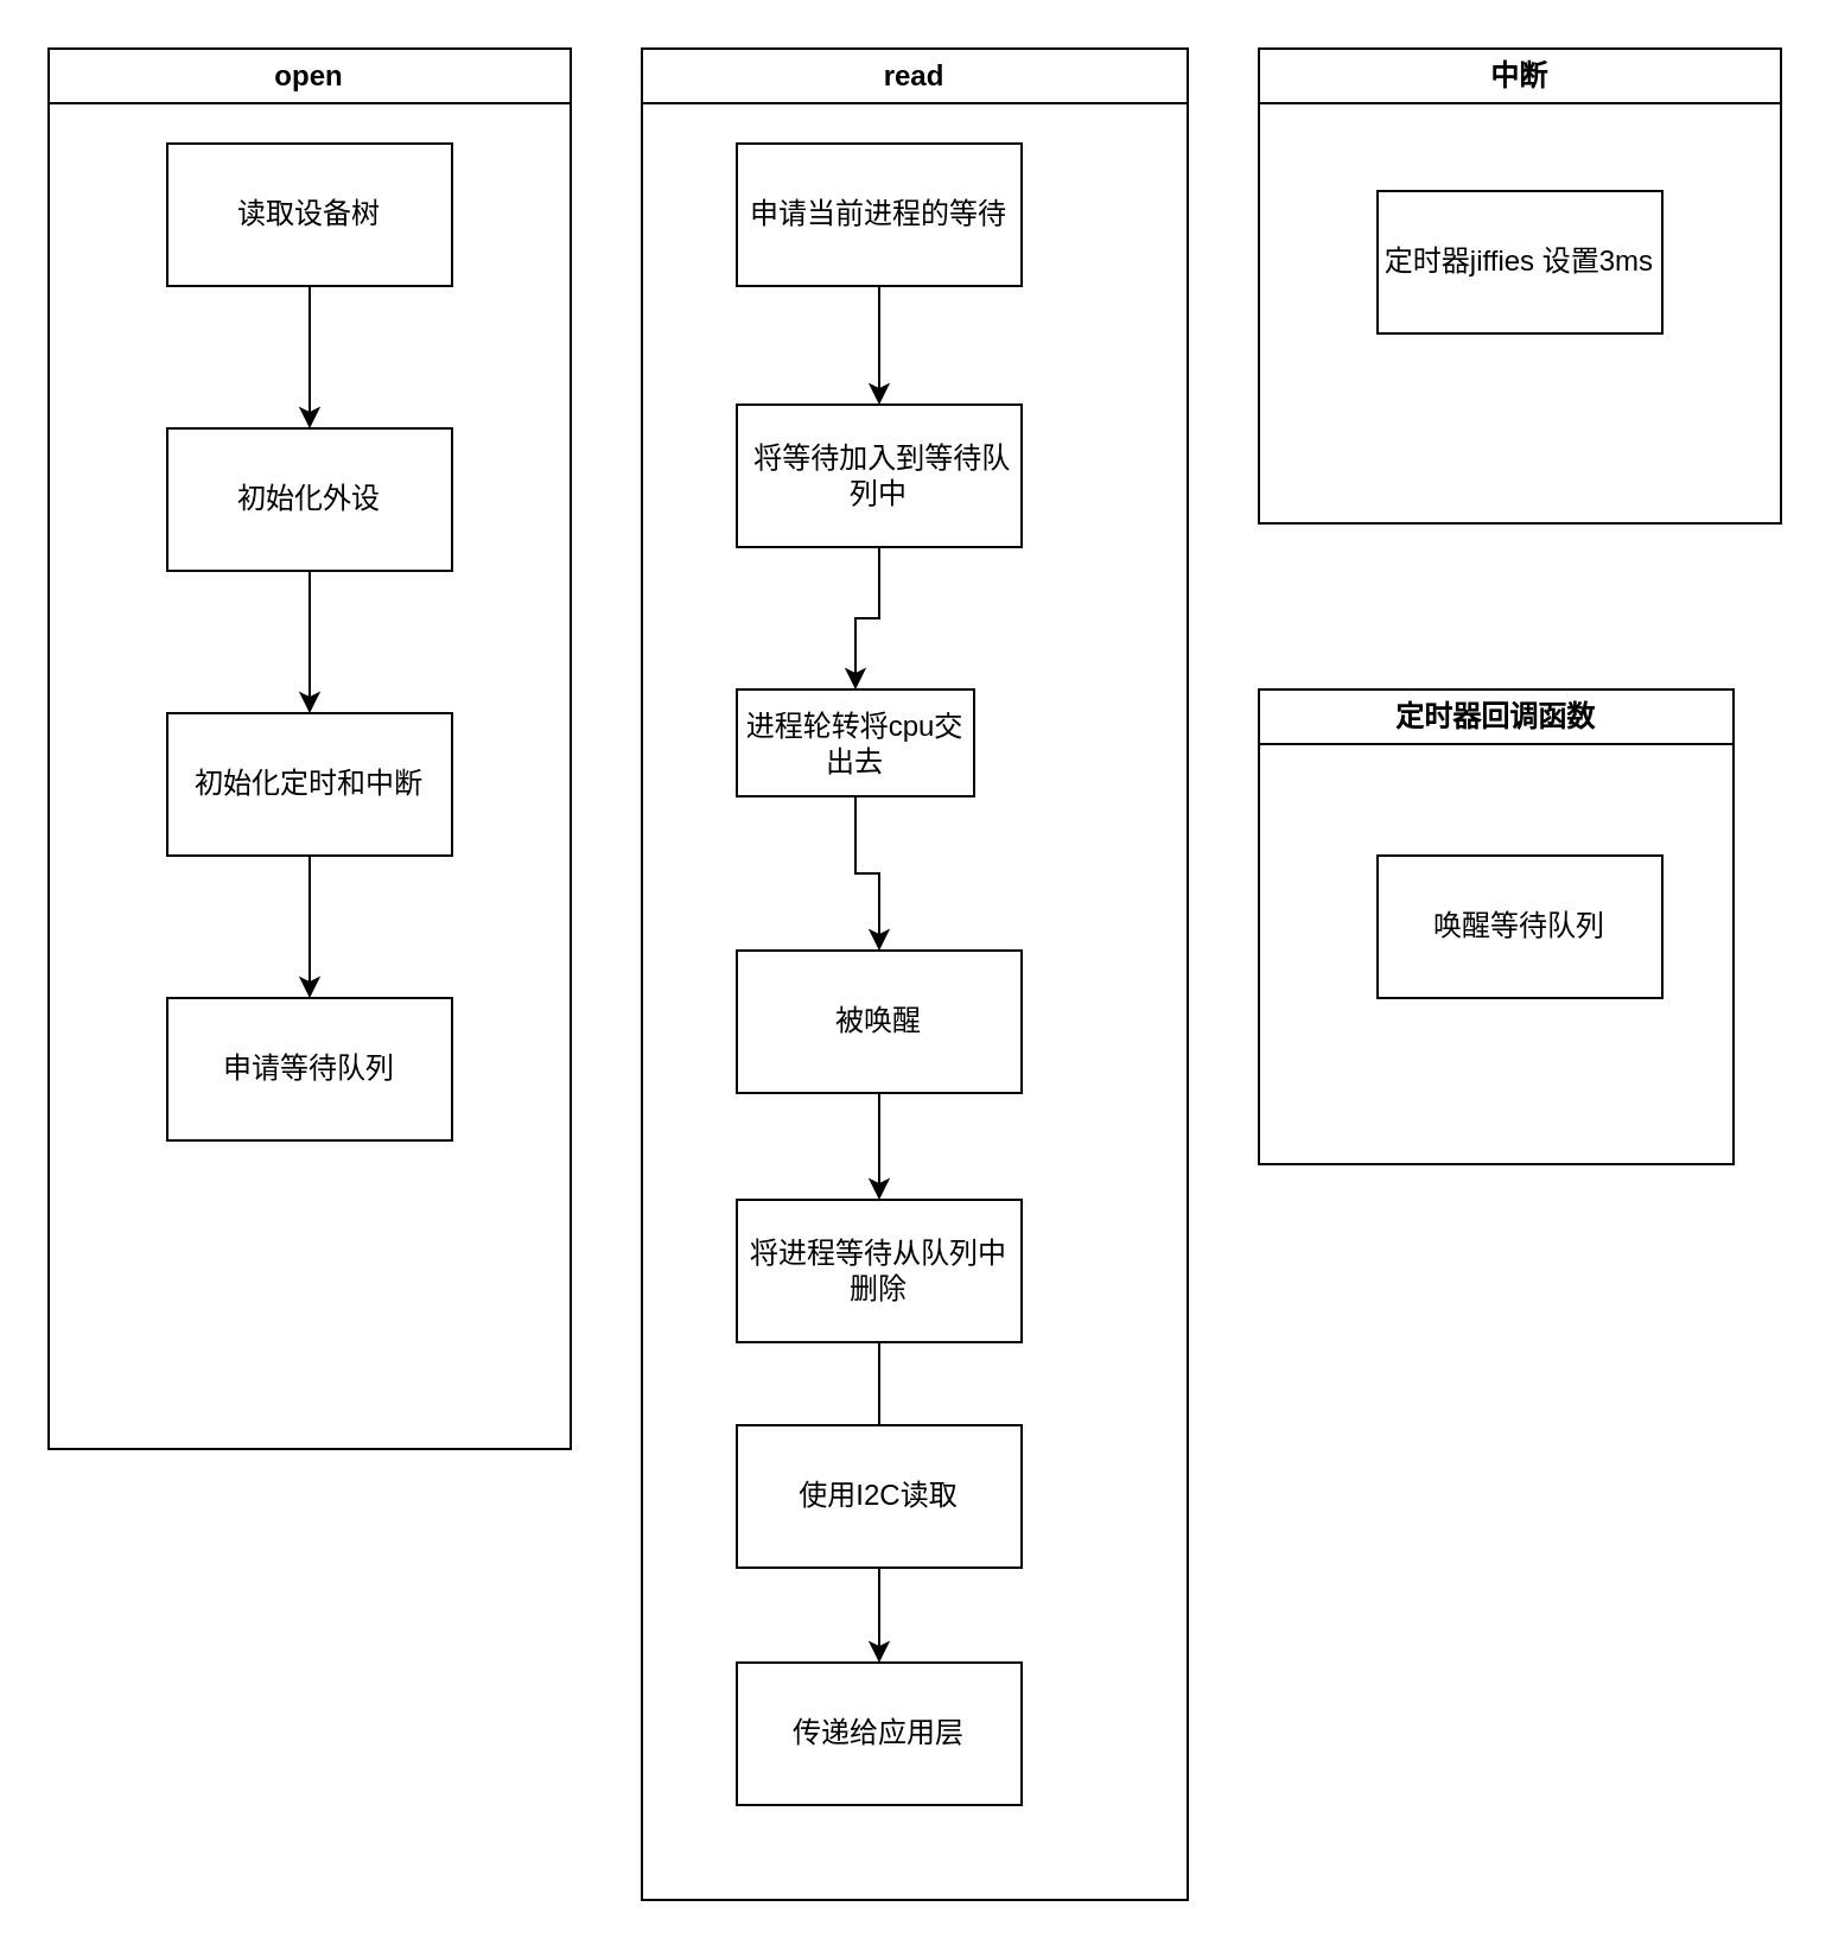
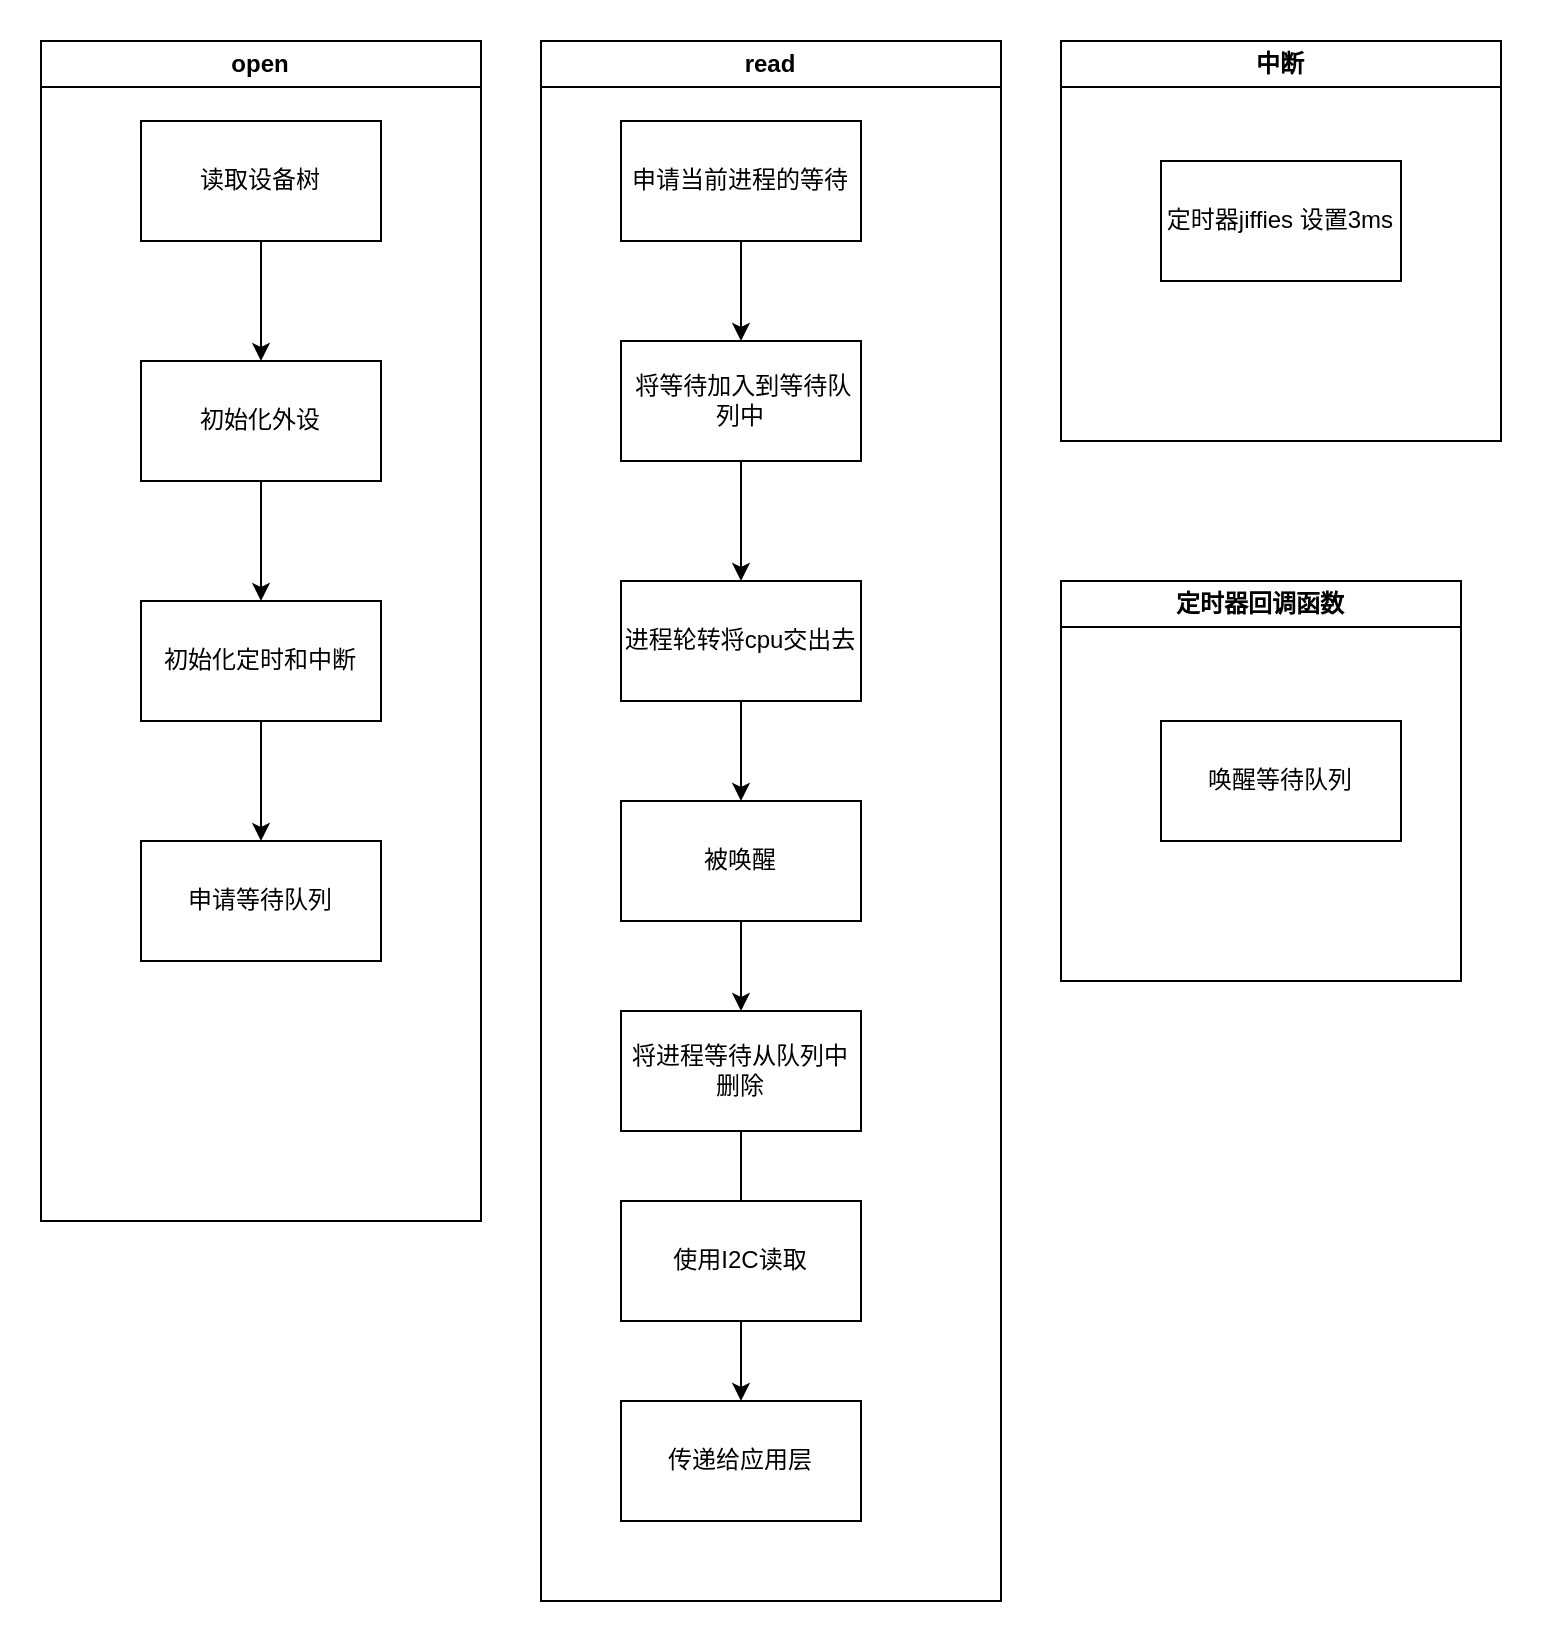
- <mxCell id="16" value="进程轮转将cpu交出去" style="whiteSpace=wrap;html=1;rounded=0;" vertex="1" parent="10"><mxGeometry x="40" y="270" width="100" height="45" as="geometry" /></mxCell>
+ <mxCell id="16" value="进程轮转将cpu交出去" style="whiteSpace=wrap;html=1;rounded=0;" vertex="1" parent="10"><mxGeometry x="40" y="270" width="120" height="60" as="geometry" /></mxCell>
